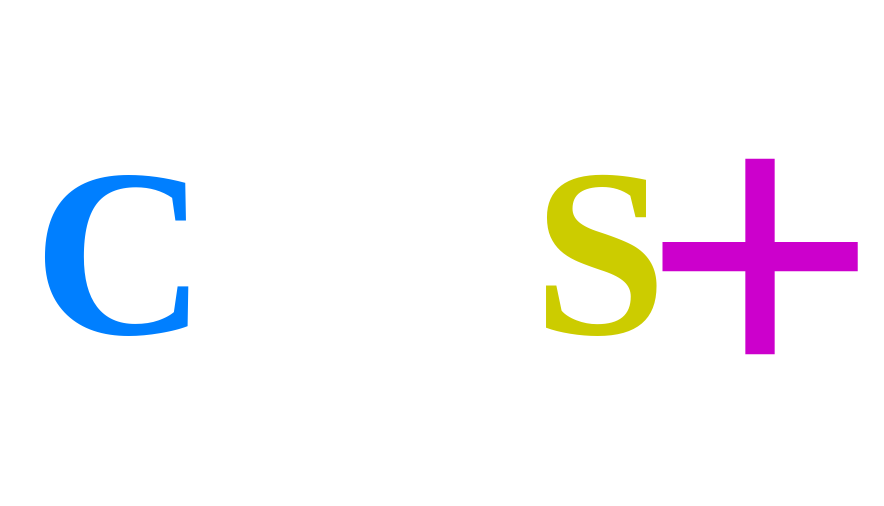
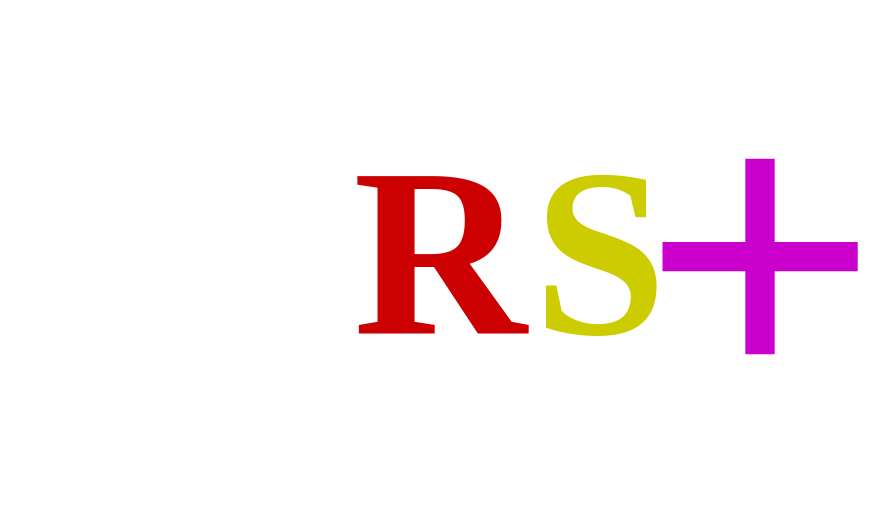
- <mxCell id="2" value="C" style="text;html=1;align=center;verticalAlign=middle;whiteSpace=wrap;rounded=0;fontSize=120;fontFamily=Raleway;fontStyle=1;fontColor=#007FFF;fontSource=https%3A%2F%2Ffonts.googleapis.com%2Fcss%3Ffamily%3DRaleway;" parent="1" vertex="1"><mxGeometry x="20" y="20" width="80" height="80" as="geometry" /></mxCell>
+ <mxCell id="3" value="R" style="text;html=1;align=center;verticalAlign=middle;whiteSpace=wrap;rounded=0;fontSize=120;fontFamily=Raleway;fontStyle=1;fontColor=#CC0000;fontSource=https%3A%2F%2Ffonts.googleapis.com%2Fcss%3Ffamily%3DRaleway;" parent="1" vertex="1"><mxGeometry x="180" y="20" width="80" height="80" as="geometry" /></mxCell>
